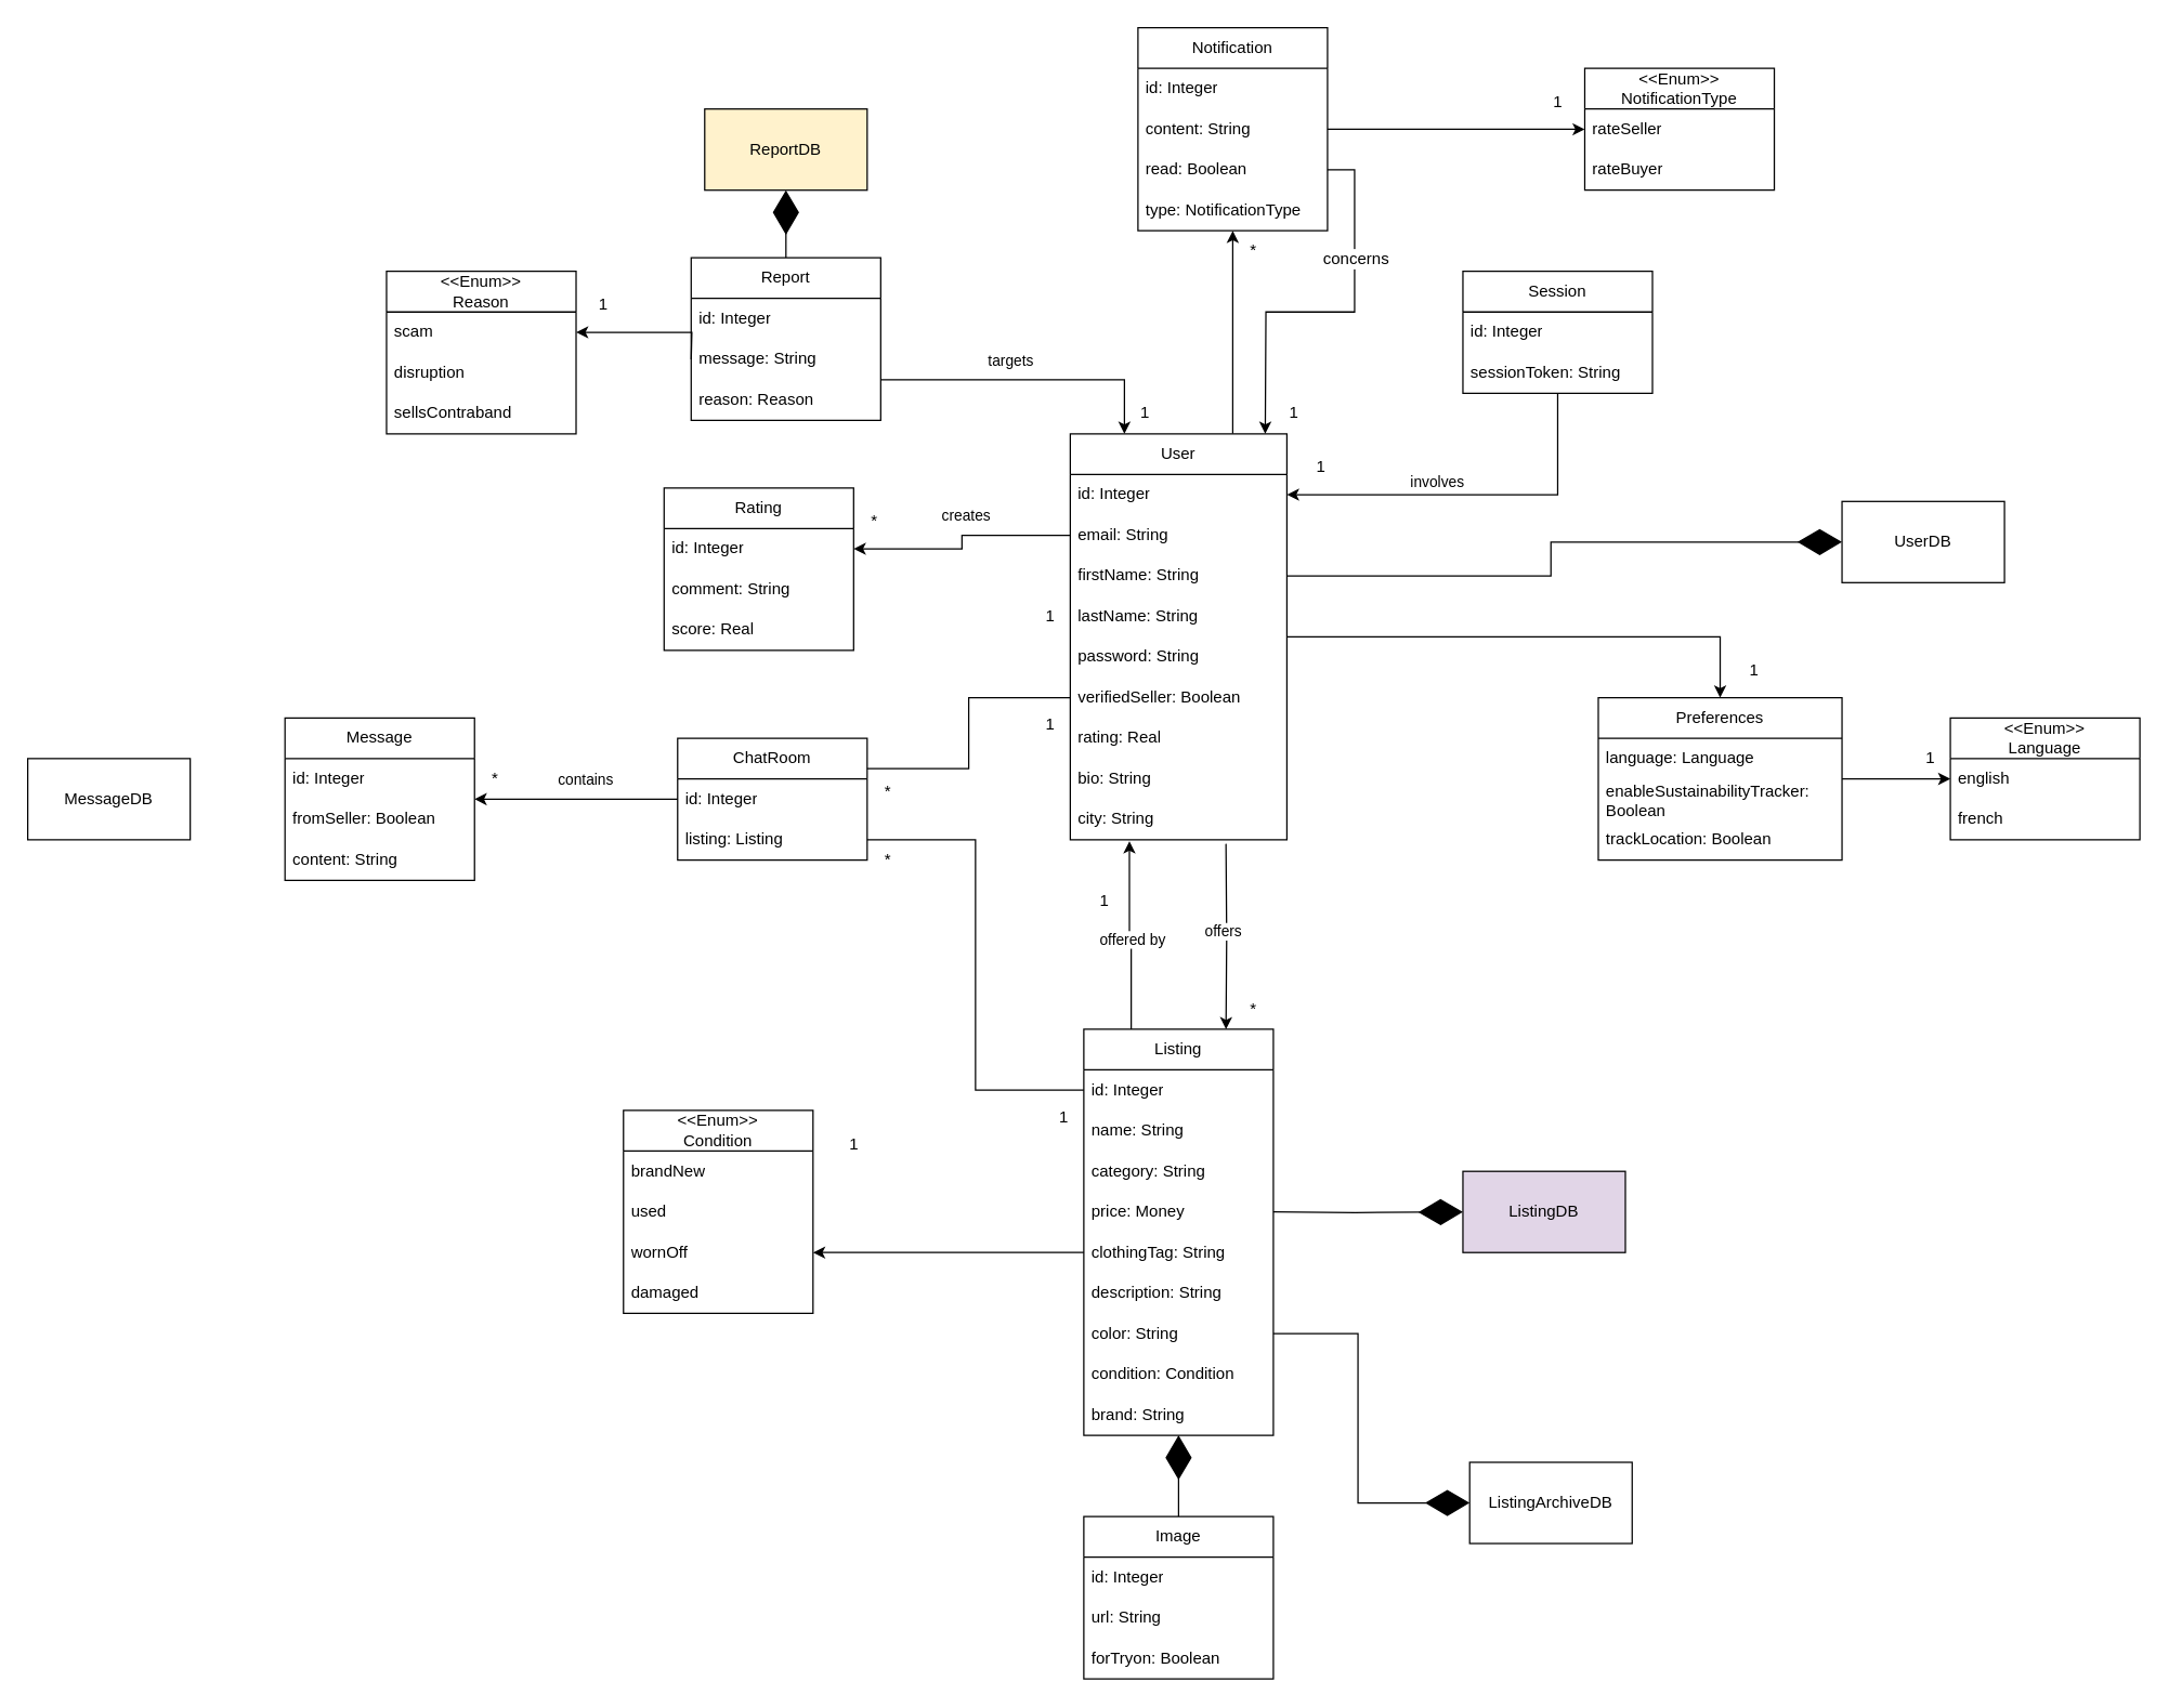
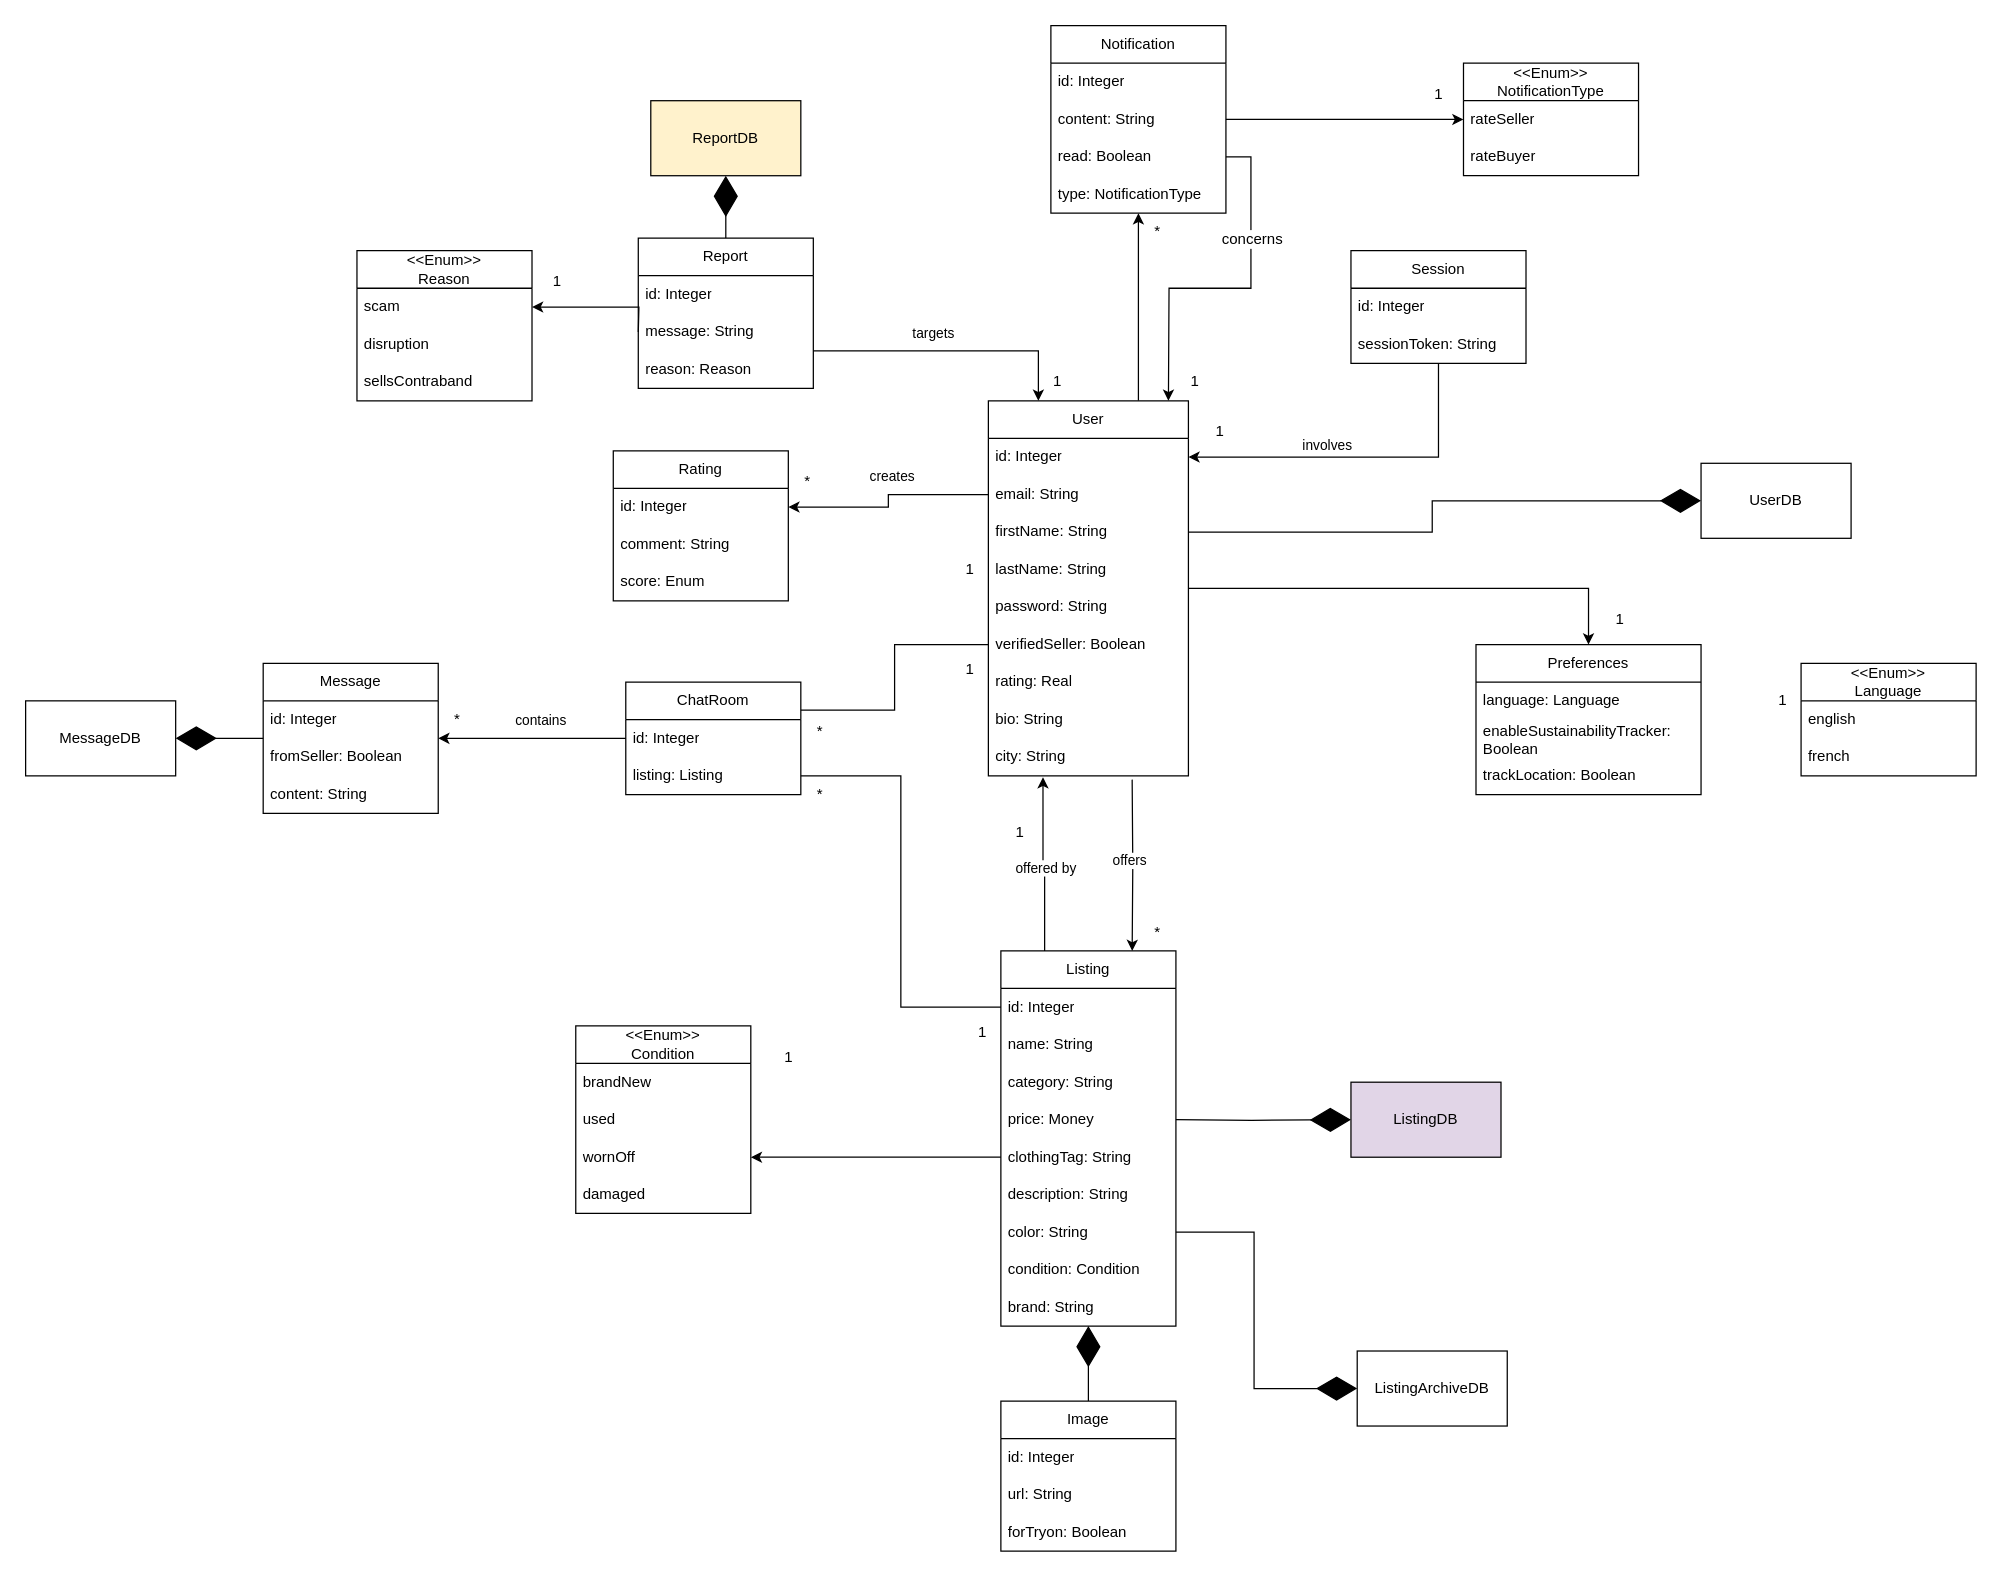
- <mxCell id="114" value="score: Real" style="text;strokeColor=none;fillColor=none;align=left;verticalAlign=middle;spacingLeft=4;spacingRight=4;overflow=hidden;points=[[0,0.5],[1,0.5]];portConstraint=eastwest;rotatable=0;whiteSpace=wrap;html=1;" parent="111" vertex="1"><mxGeometry y="90" width="140" height="30" as="geometry" /></mxCell>
+ <mxCell id="114" value="score: Enum" style="text;strokeColor=none;fillColor=none;align=left;verticalAlign=middle;spacingLeft=4;spacingRight=4;overflow=hidden;points=[[0,0.5],[1,0.5]];portConstraint=eastwest;rotatable=0;whiteSpace=wrap;html=1;" parent="111" vertex="1"><mxGeometry y="90" width="140" height="30" as="geometry" /></mxCell>
- <mxCell id="63" style="edgeStyle=orthogonalEdgeStyle;rounded=0;orthogonalLoop=1;jettySize=auto;html=1;" parent="1" source="64" target="83" edge="1"><mxGeometry relative="1" as="geometry"><mxPoint x="1450" y="575" as="targetPoint" /></mxGeometry></mxCell>
+ <mxCell id="105" style="edgeStyle=orthogonalEdgeStyle;rounded=0;orthogonalLoop=1;jettySize=auto;html=1;entryX=1;entryY=0.5;entryDx=0;entryDy=0;endSize=30;endArrow=diamondThin;endFill=1;" parent="1" source="73" target="104" edge="1"><mxGeometry relative="1" as="geometry"><mxPoint x="180" y="529.47" as="sourcePoint" /><mxPoint x="320" y="529.47" as="targetPoint" /></mxGeometry></mxCell>
